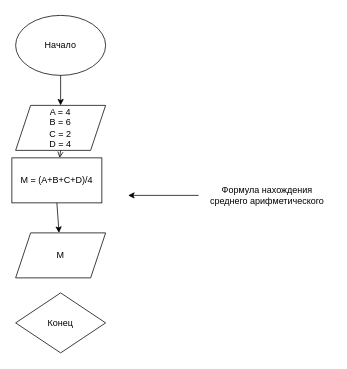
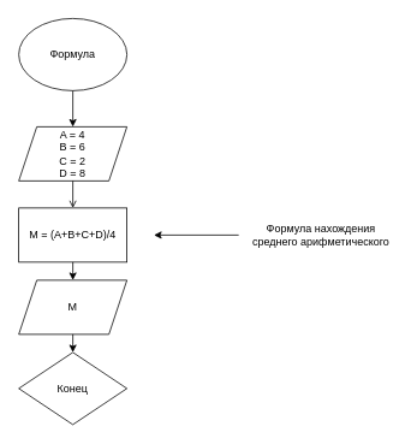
- <mxCell id="2" value="Начало" style="ellipse;whiteSpace=wrap;html=1;" parent="1" vertex="1"><mxGeometry x="20" y="20" width="120" height="80" as="geometry" /></mxCell>
+ <mxCell id="2" value="Формула" style="ellipse;whiteSpace=wrap;html=1;" parent="1" vertex="1"><mxGeometry x="20" y="20" width="120" height="80" as="geometry" /></mxCell>
- <mxCell id="4" value="&lt;span style=&quot;&quot;&gt;A = 4&lt;/span&gt;&lt;br style=&quot;&quot;&gt;&lt;span style=&quot;&quot;&gt;B = 6&lt;/span&gt;&lt;br style=&quot;&quot;&gt;&lt;span style=&quot;&quot;&gt;C = 2&lt;/span&gt;&lt;br style=&quot;&quot;&gt;&lt;span style=&quot;&quot;&gt;D = 4&lt;/span&gt;" style="shape=parallelogram;perimeter=parallelogramPerimeter;whiteSpace=wrap;html=1;fixedSize=1;" parent="1" vertex="1"><mxGeometry x="20" y="140" width="120" height="60" as="geometry" /></mxCell>
+ <mxCell id="4" value="&lt;span style=&quot;&quot;&gt;A = 4&lt;/span&gt;&lt;br style=&quot;&quot;&gt;&lt;span style=&quot;&quot;&gt;B = 6&lt;/span&gt;&lt;br style=&quot;&quot;&gt;&lt;span style=&quot;&quot;&gt;C = 2&lt;/span&gt;&lt;br style=&quot;&quot;&gt;&lt;span style=&quot;&quot;&gt;D = 8&lt;/span&gt;" style="shape=parallelogram;perimeter=parallelogramPerimeter;whiteSpace=wrap;html=1;fixedSize=1;" parent="1" vertex="1"><mxGeometry x="20" y="140" width="120" height="60" as="geometry" /></mxCell>
- <mxCell id="6" value="M = (A+B+C+D)/4" style="rounded=0;whiteSpace=wrap;html=1;" parent="1" vertex="1"><mxGeometry x="15" y="210" width="120" height="60" as="geometry" /></mxCell>
+ <mxCell id="6" value="M = (A+B+C+D)/4" style="rounded=0;whiteSpace=wrap;html=1;" parent="1" vertex="1"><mxGeometry x="20" y="230" width="120" height="60" as="geometry" /></mxCell>
+ <mxCell id="10" value="" style="endArrow=classic;html=1;rounded=0;exitX=0.5;exitY=1;exitDx=0;exitDy=0;entryX=0.5;entryY=0;entryDx=0;entryDy=0;" parent="1" source="8" target="9" edge="1"><mxGeometry width="50" height="50" relative="1" as="geometry"><mxPoint x="80" y="360" as="sourcePoint" /><mxPoint x="130" y="310" as="targetPoint" /></mxGeometry></mxCell>
